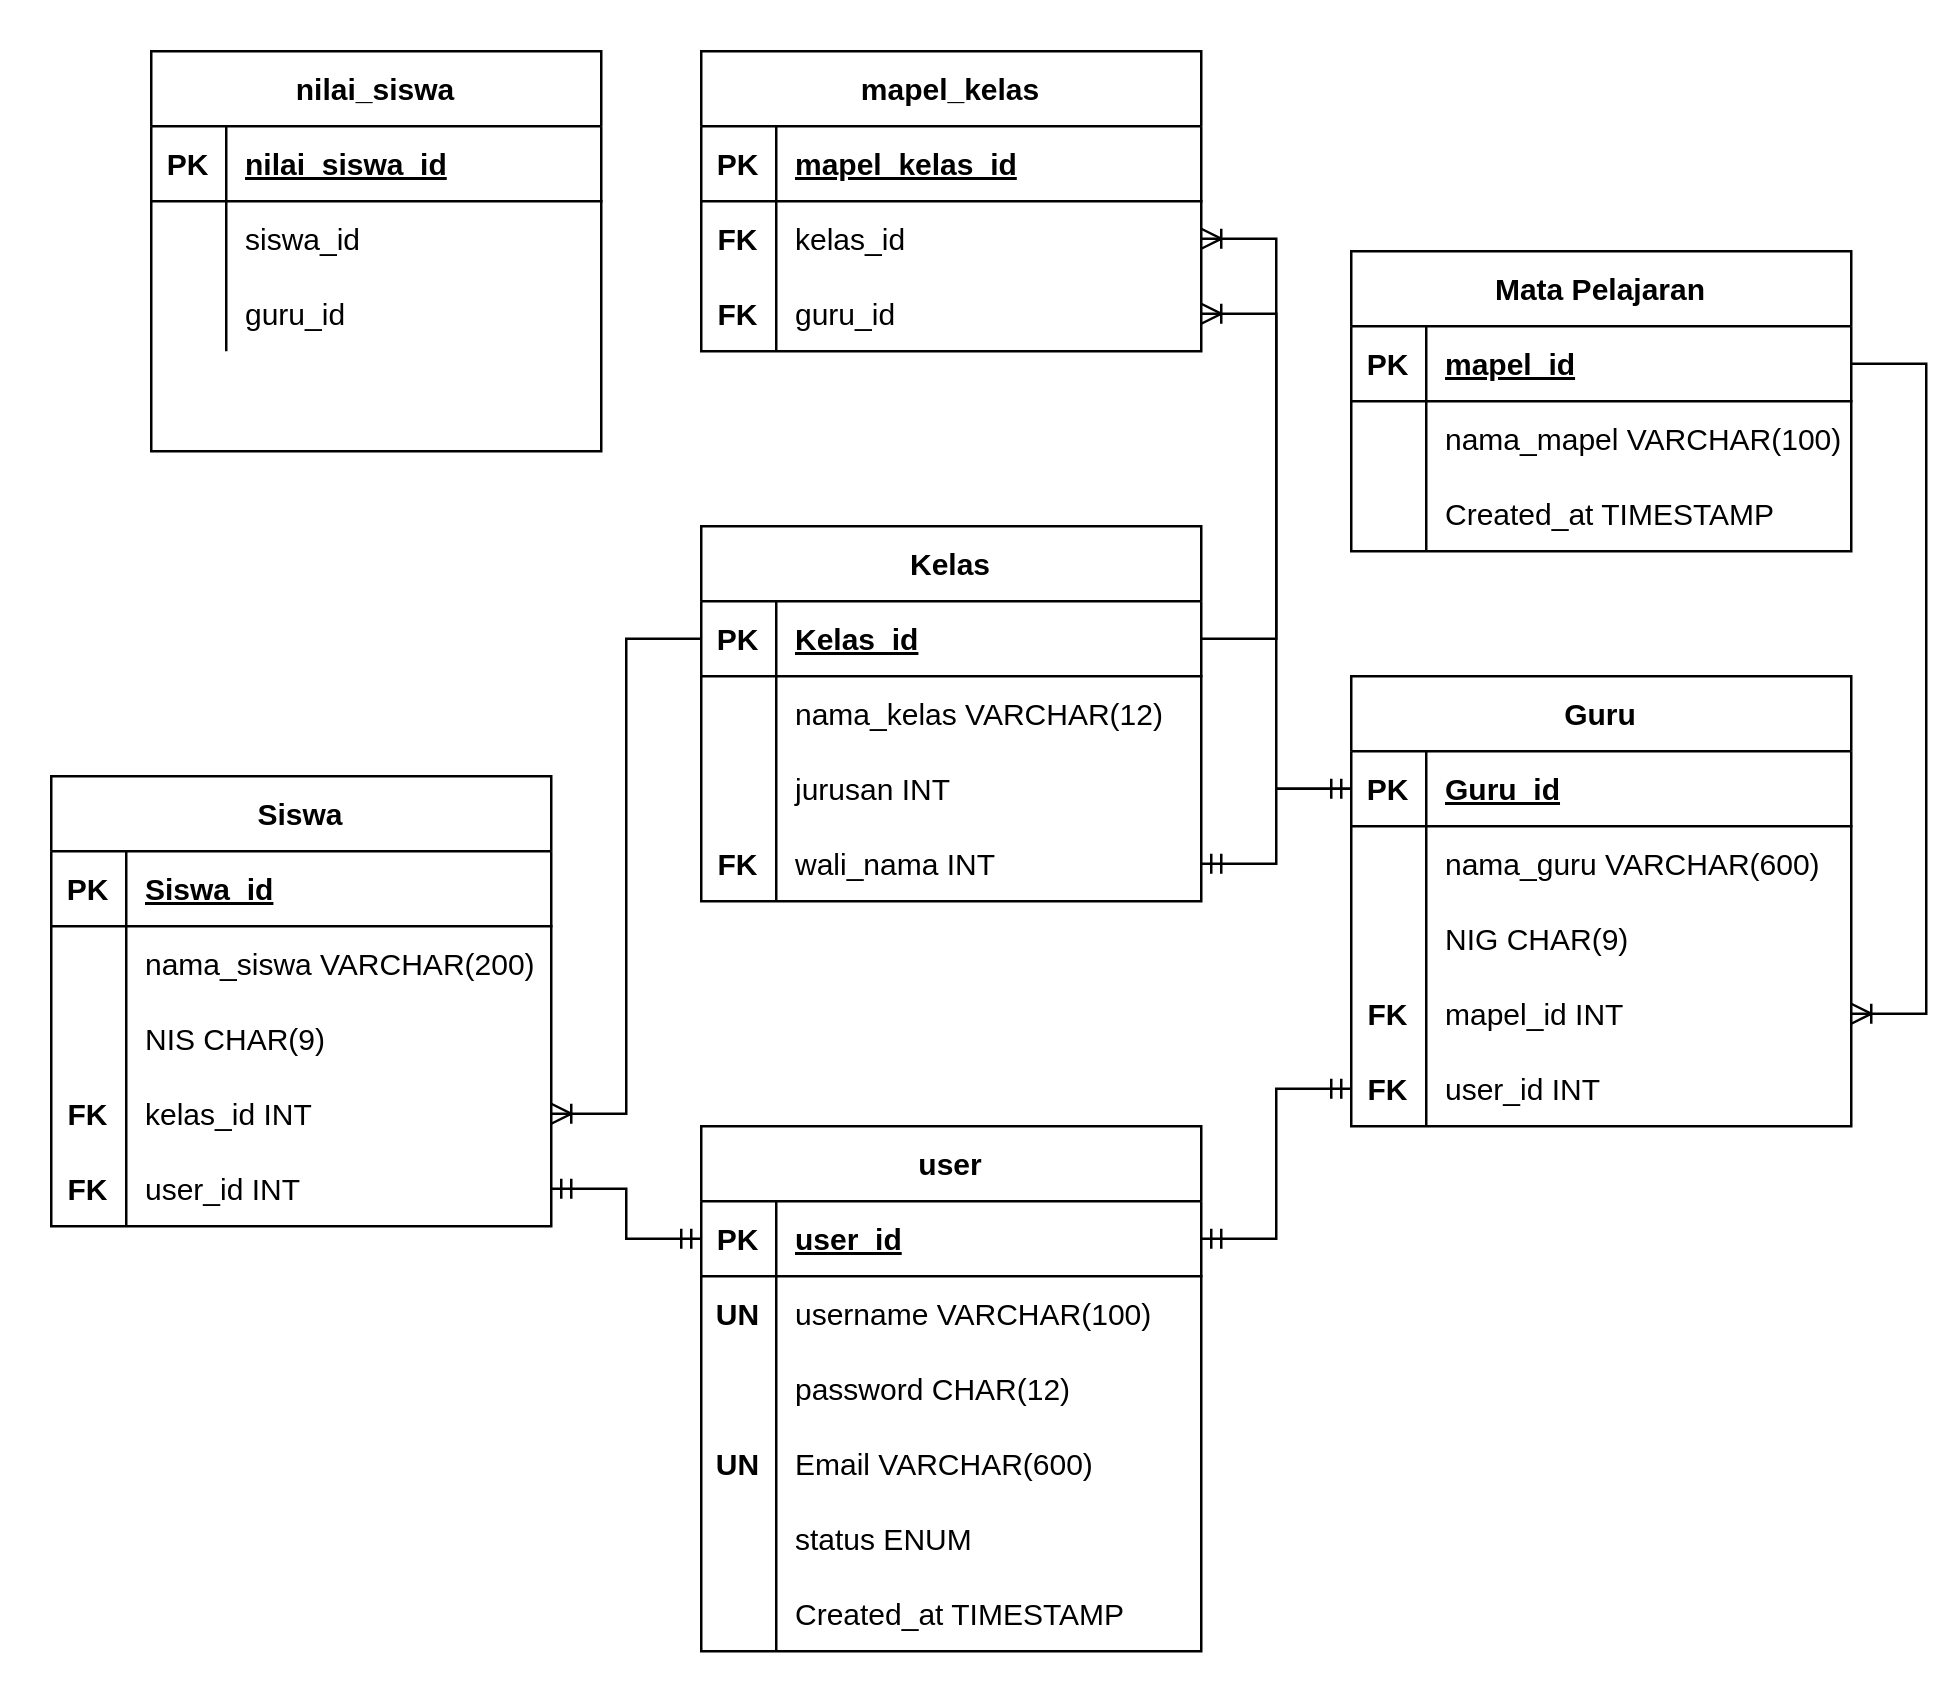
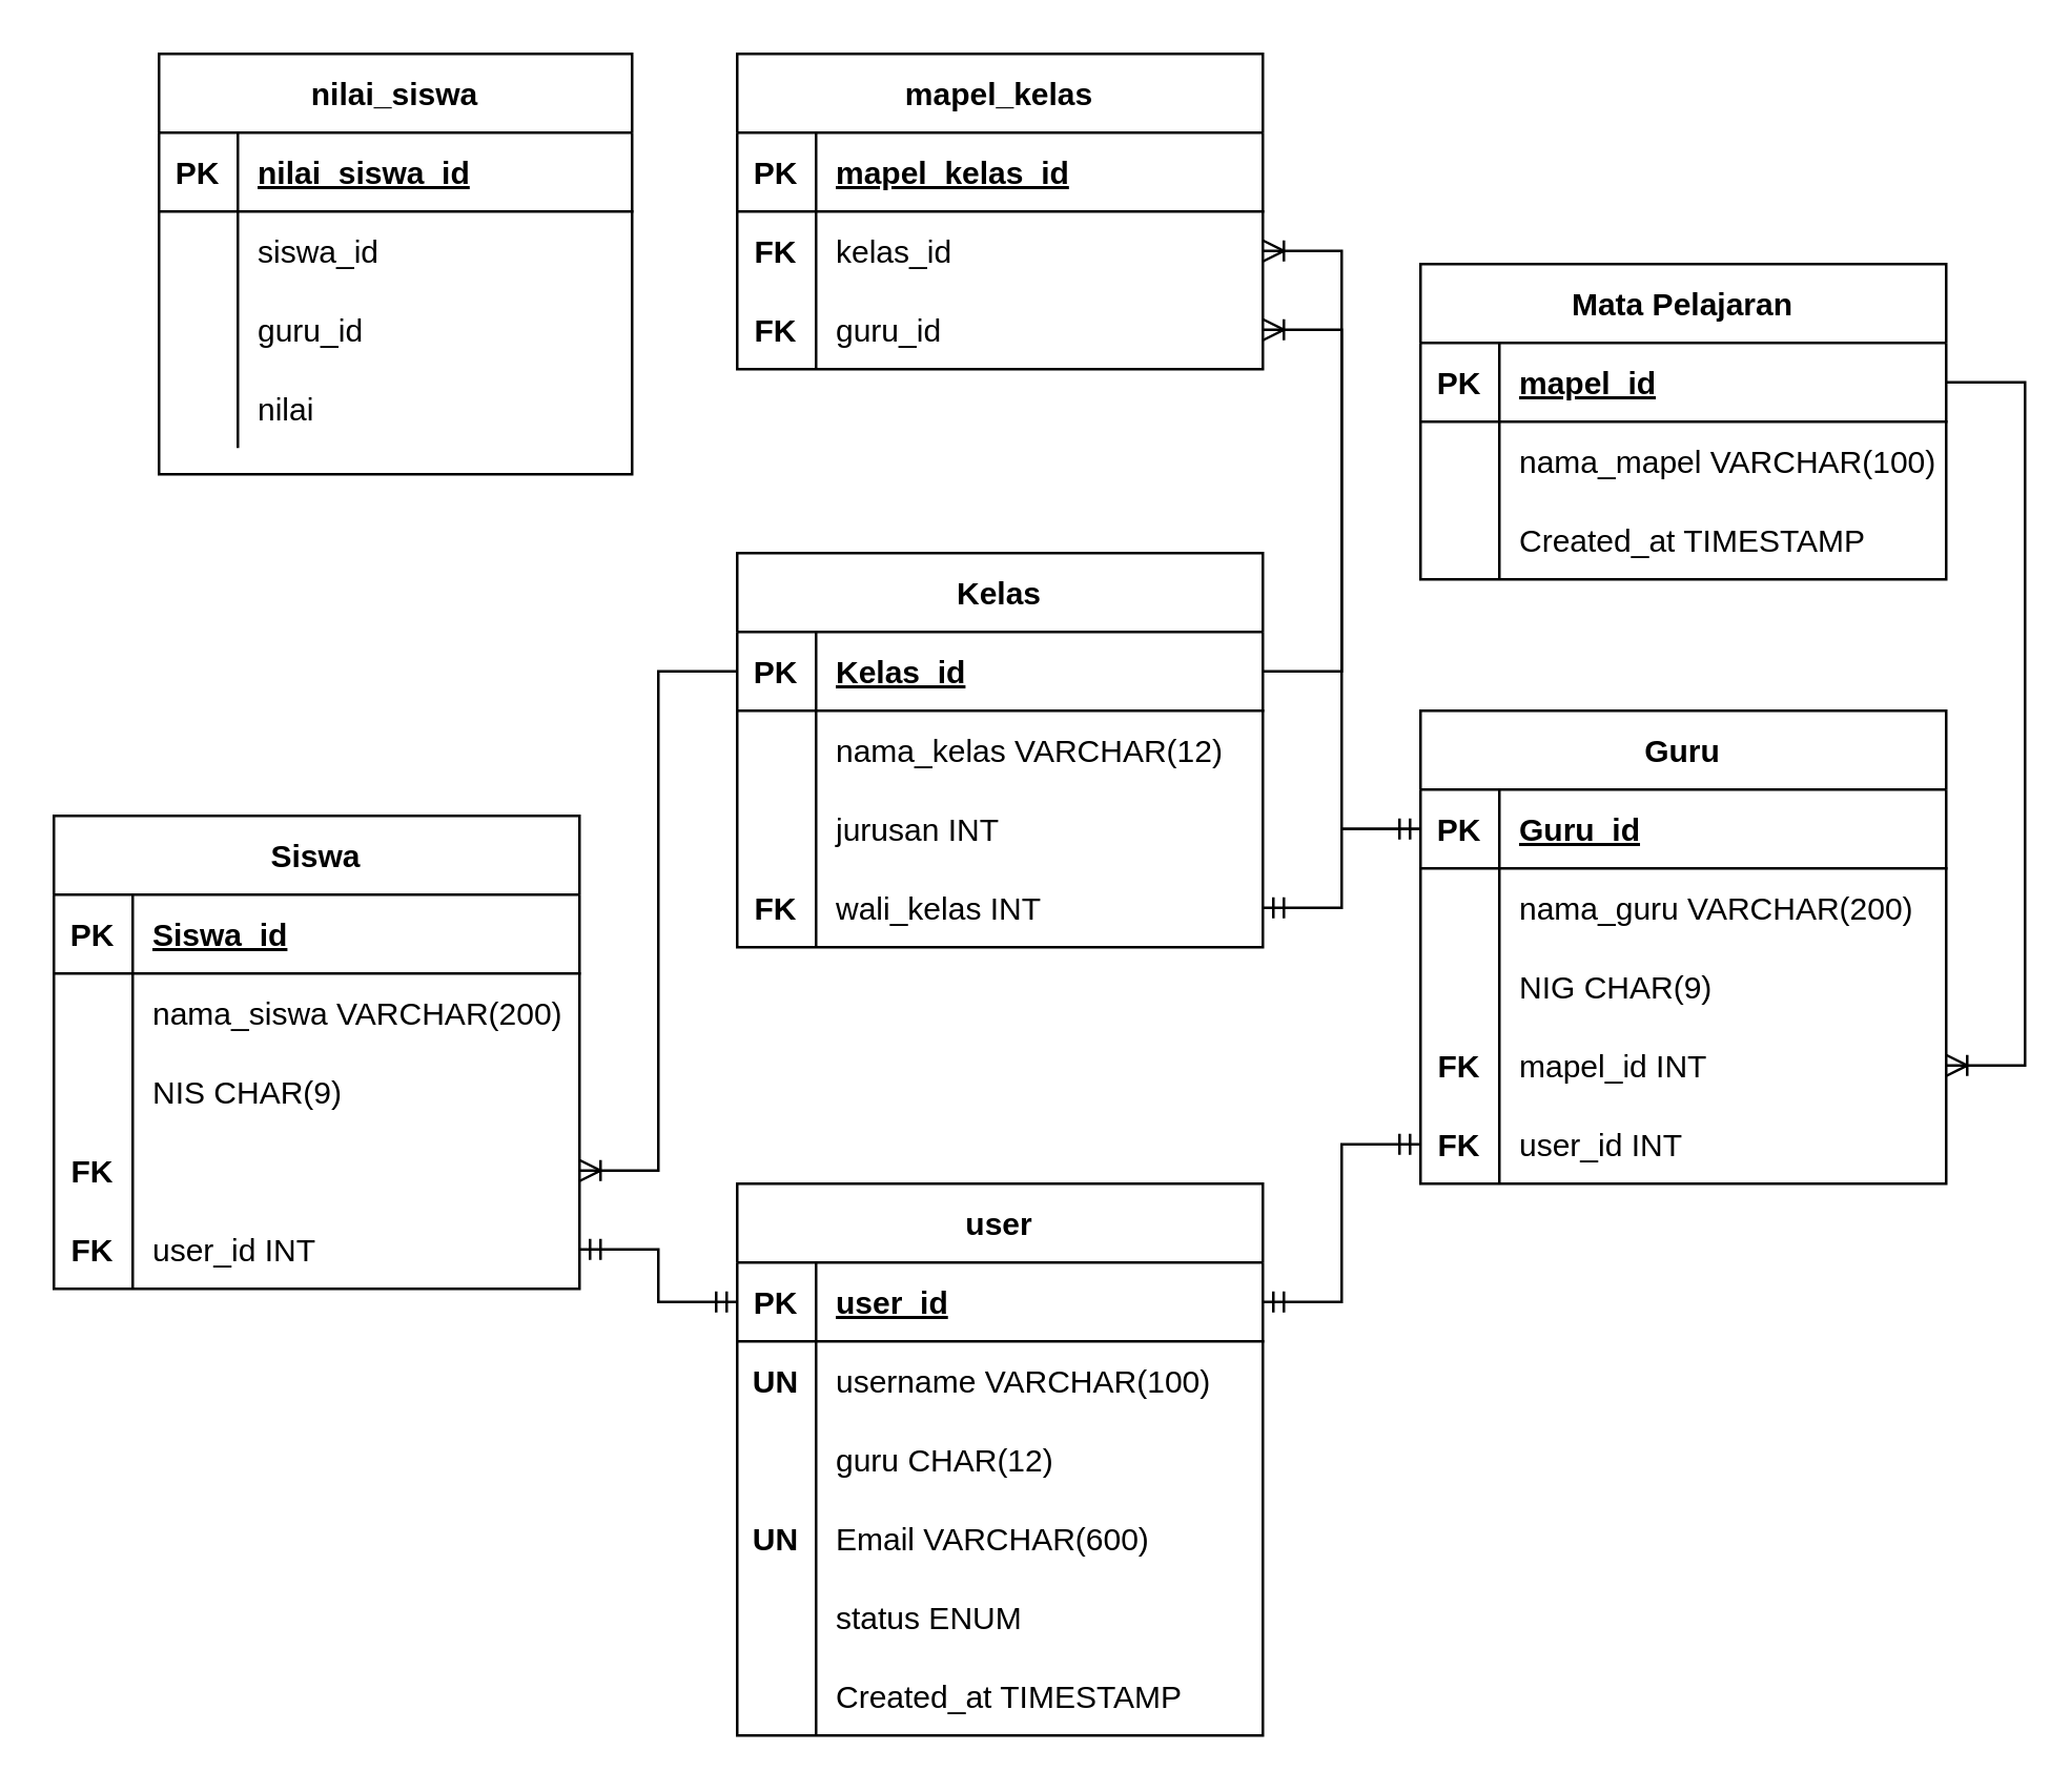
+ <mxCell id="105" value="nilai" style="shape=partialRectangle;connectable=0;fillColor=none;top=0;left=0;bottom=0;right=0;align=left;spacingLeft=6;overflow=hidden;" vertex="1" parent="103"><mxGeometry x="30" width="150" height="30" as="geometry"><mxRectangle width="150" height="30" as="alternateBounds" /></mxGeometry></mxCell>
- <mxCell id="65" value="wali_nama INT" style="shape=partialRectangle;connectable=0;fillColor=none;top=0;left=0;bottom=0;right=0;align=left;spacingLeft=6;overflow=hidden;" parent="63" vertex="1"><mxGeometry x="30" width="170" height="30" as="geometry"><mxRectangle width="170" height="30" as="alternateBounds" /></mxGeometry></mxCell>
+ <mxCell id="65" value="wali_kelas INT" style="shape=partialRectangle;connectable=0;fillColor=none;top=0;left=0;bottom=0;right=0;align=left;spacingLeft=6;overflow=hidden;" parent="63" vertex="1"><mxGeometry x="30" width="170" height="30" as="geometry"><mxRectangle width="170" height="30" as="alternateBounds" /></mxGeometry></mxCell>
- <mxCell id="43" value="nama_guru VARCHAR(600)" style="shape=partialRectangle;connectable=0;fillColor=none;top=0;left=0;bottom=0;right=0;align=left;spacingLeft=6;overflow=hidden;" parent="41" vertex="1"><mxGeometry x="30" width="170" height="30" as="geometry"><mxRectangle width="170" height="30" as="alternateBounds" /></mxGeometry></mxCell>
+ <mxCell id="43" value="nama_guru VARCHAR(200)" style="shape=partialRectangle;connectable=0;fillColor=none;top=0;left=0;bottom=0;right=0;align=left;spacingLeft=6;overflow=hidden;" parent="41" vertex="1"><mxGeometry x="30" width="170" height="30" as="geometry"><mxRectangle width="170" height="30" as="alternateBounds" /></mxGeometry></mxCell>
- <mxCell id="33" value="kelas_id INT" style="shape=partialRectangle;connectable=0;fillColor=none;top=0;left=0;bottom=0;right=0;align=left;spacingLeft=6;overflow=hidden;" parent="31" vertex="1"><mxGeometry x="30" width="170" height="30" as="geometry"><mxRectangle width="170" height="30" as="alternateBounds" /></mxGeometry></mxCell>
- <mxCell id="11" value="password CHAR(12)" style="shape=partialRectangle;connectable=0;fillColor=none;top=0;left=0;bottom=0;right=0;align=left;spacingLeft=6;overflow=hidden;" parent="9" vertex="1"><mxGeometry x="30" width="170" height="30" as="geometry"><mxRectangle width="170" height="30" as="alternateBounds" /></mxGeometry></mxCell>
+ <mxCell id="11" value="guru CHAR(12)" style="shape=partialRectangle;connectable=0;fillColor=none;top=0;left=0;bottom=0;right=0;align=left;spacingLeft=6;overflow=hidden;" parent="9" vertex="1"><mxGeometry x="30" width="170" height="30" as="geometry"><mxRectangle width="170" height="30" as="alternateBounds" /></mxGeometry></mxCell>
